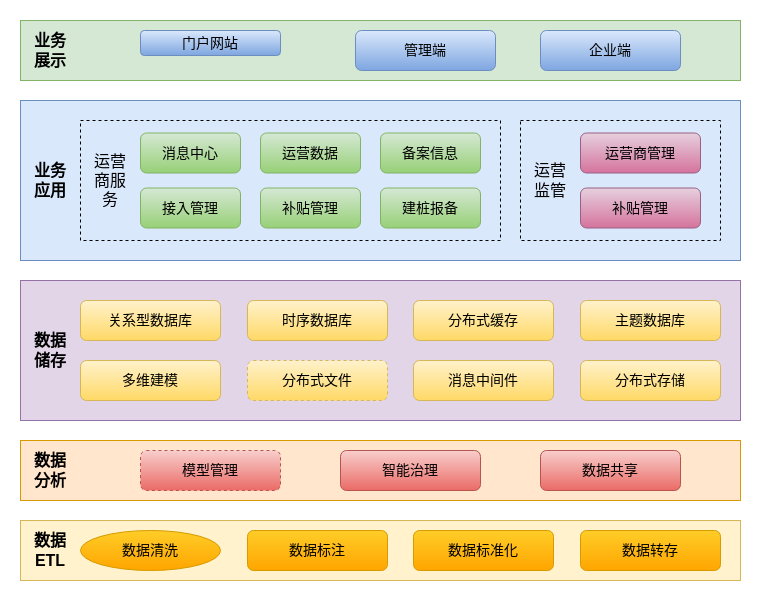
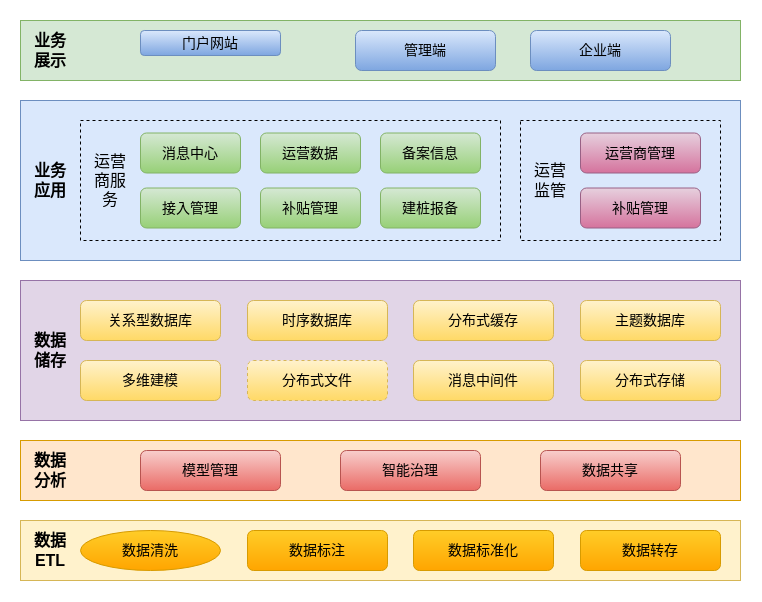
- <mxCell id="10" value="企业端" style="rounded=1;whiteSpace=wrap;html=1;fontSize=14;fillColor=#dae8fc;strokeColor=#6c8ebf;gradientColor=#7ea6e0;" vertex="1" parent="1"><mxGeometry x="540" y="30" width="140" height="40" as="geometry" /></mxCell>
+ <mxCell id="10" value="企业端" style="rounded=1;whiteSpace=wrap;html=1;fontSize=14;fillColor=#dae8fc;strokeColor=#6c8ebf;gradientColor=#7ea6e0;" vertex="1" parent="1"><mxGeometry x="530" y="30" width="140" height="40" as="geometry" /></mxCell>
- <mxCell id="33" value="模型管理" style="rounded=1;whiteSpace=wrap;html=1;fontSize=14;fillColor=#f8cecc;strokeColor=#b85450;gradientColor=#ea6b66;dashed=1;" vertex="1" parent="1"><mxGeometry x="140" y="450" width="140" height="40" as="geometry" /></mxCell>
+ <mxCell id="33" value="模型管理" style="rounded=1;whiteSpace=wrap;html=1;fontSize=14;fillColor=#f8cecc;strokeColor=#b85450;gradientColor=#ea6b66;" vertex="1" parent="1"><mxGeometry x="140" y="450" width="140" height="40" as="geometry" /></mxCell>
